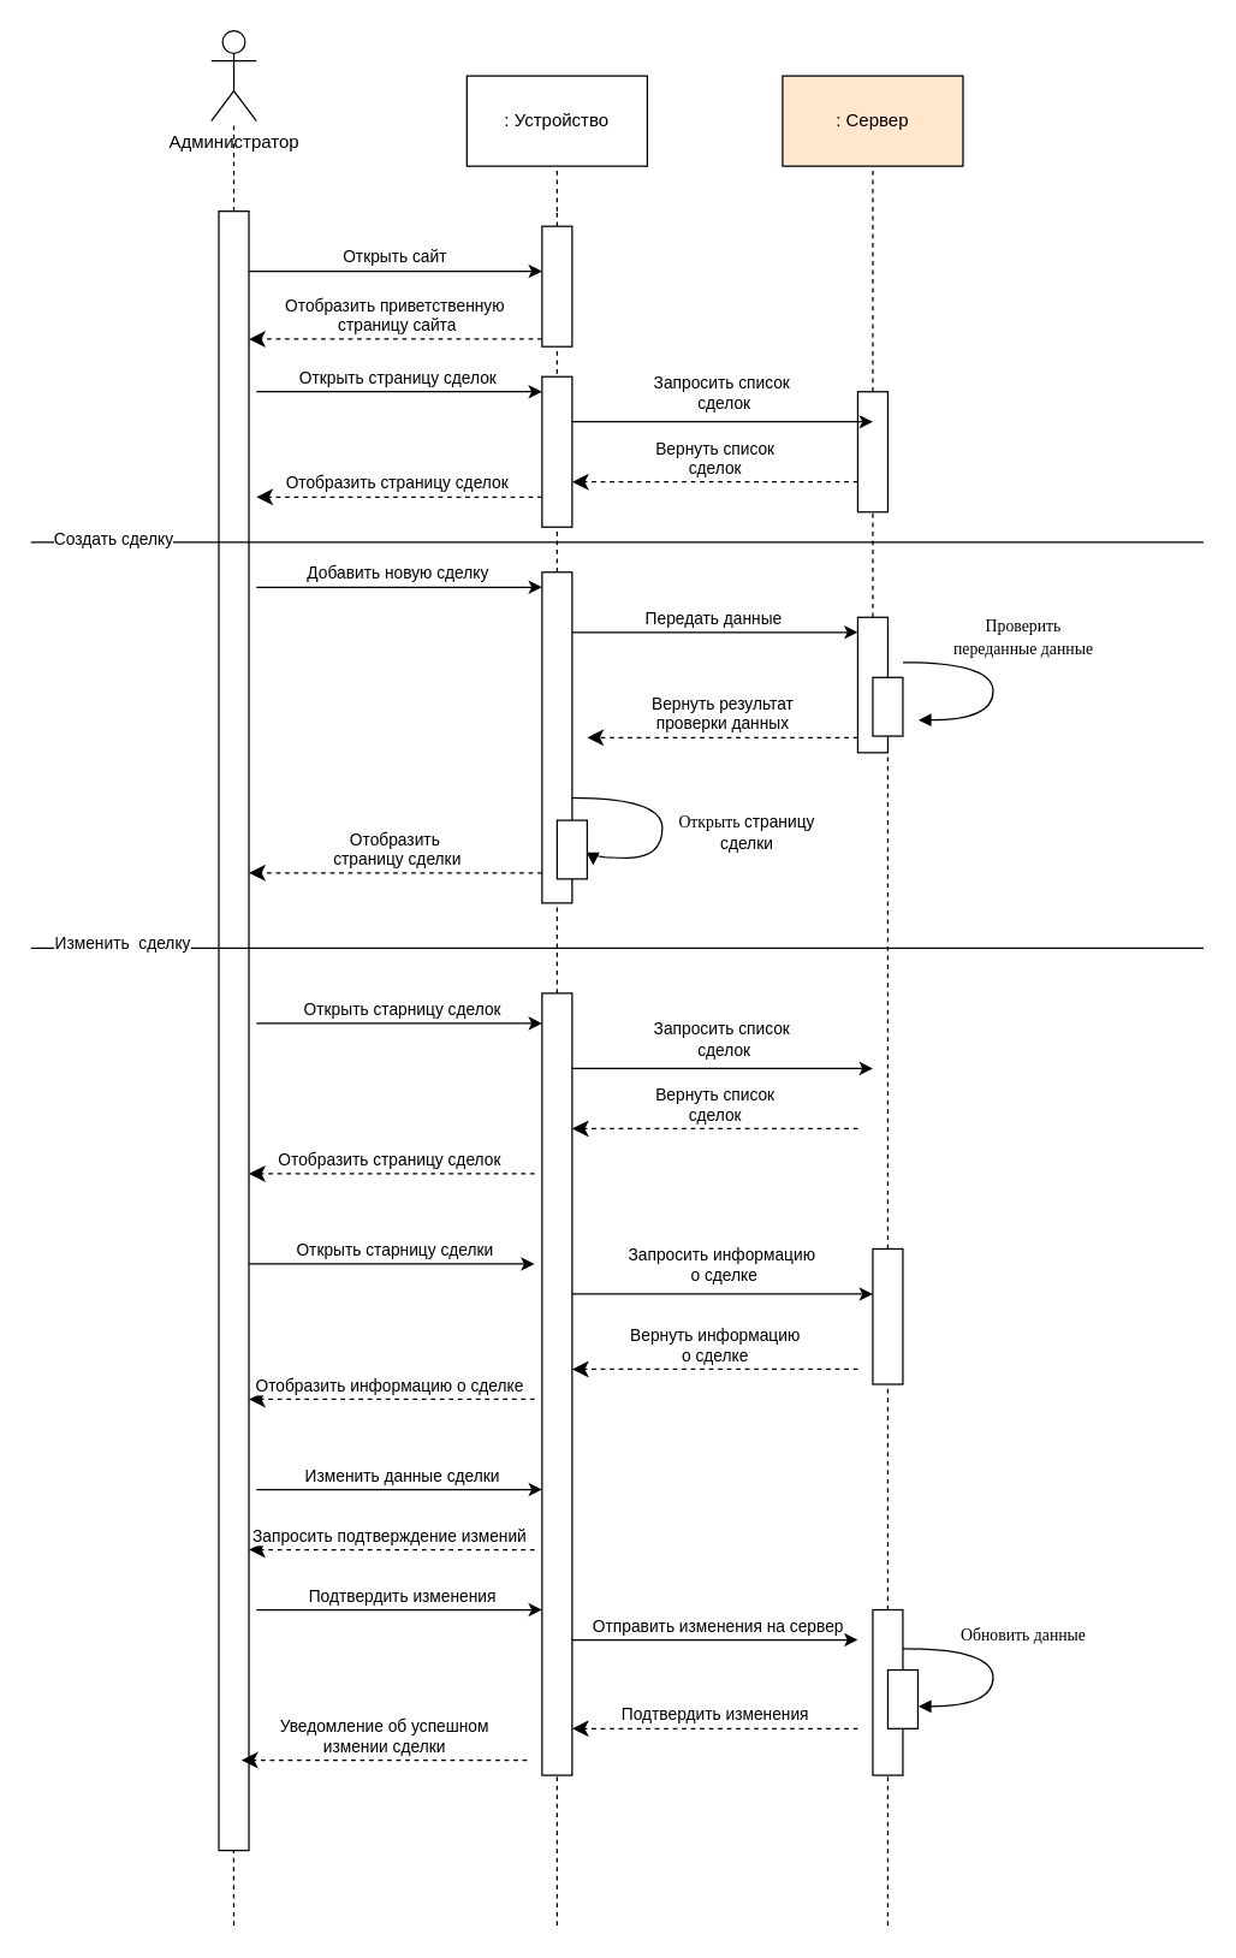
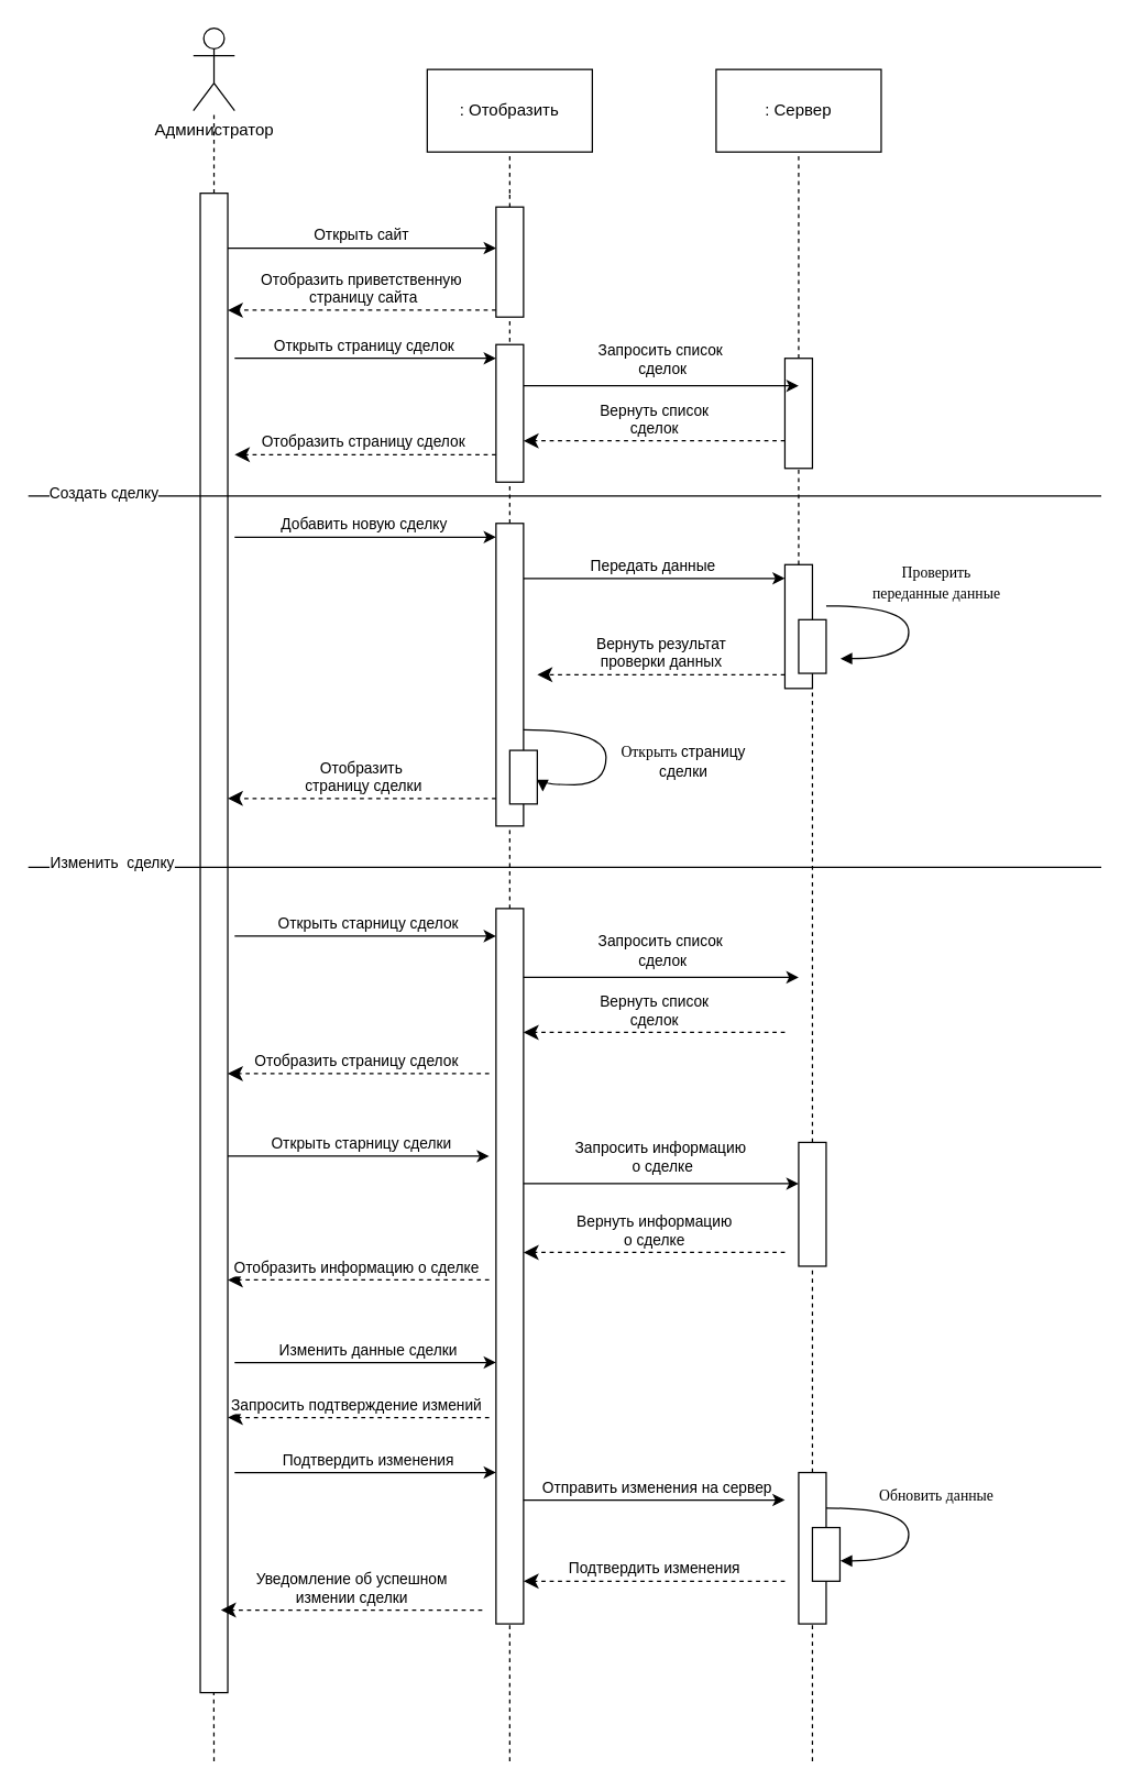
- <mxCell id="11" value=": Устройство" style="rounded=0;whiteSpace=wrap;html=1;" parent="1" vertex="1"><mxGeometry x="310" y="50" width="120" height="60" as="geometry" /></mxCell>
+ <mxCell id="11" value=": Отобразить" style="rounded=0;whiteSpace=wrap;html=1;" parent="1" vertex="1"><mxGeometry x="310" y="50" width="120" height="60" as="geometry" /></mxCell>
- <mxCell id="12" value=": Сервер" style="rounded=0;whiteSpace=wrap;html=1;fillColor=#ffe6cc;" parent="1" vertex="1"><mxGeometry x="520" y="50" width="120" height="60" as="geometry" /></mxCell>
+ <mxCell id="12" value=": Сервер" style="rounded=0;whiteSpace=wrap;html=1;" parent="1" vertex="1"><mxGeometry x="520" y="50" width="120" height="60" as="geometry" /></mxCell>
